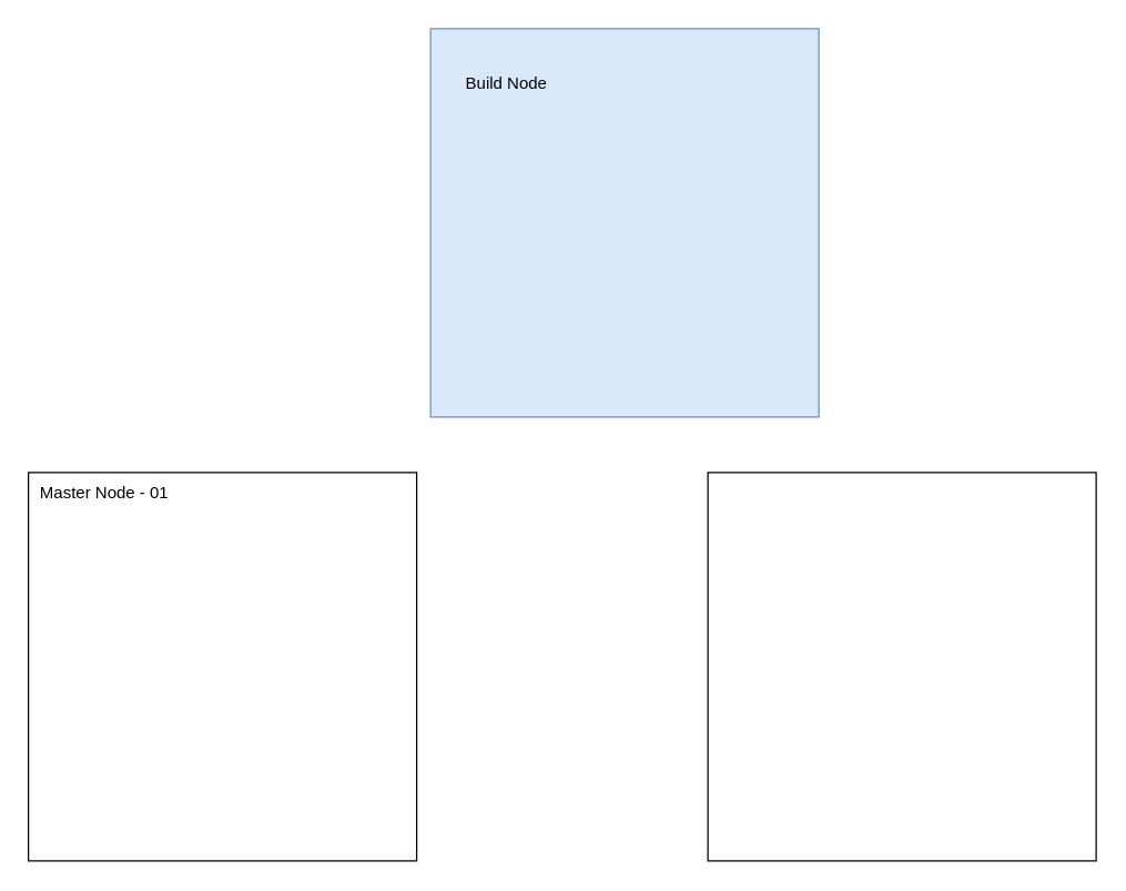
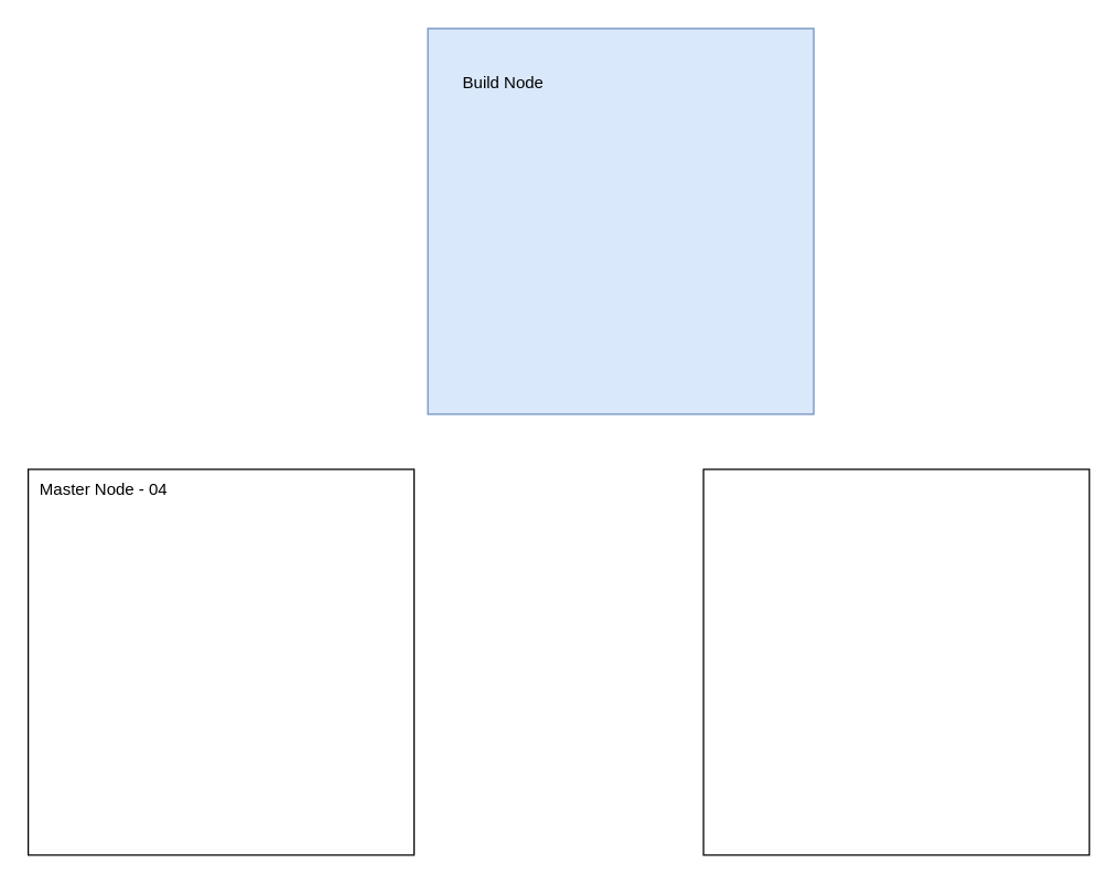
- <mxCell id="7" value="Master Node - 01" style="text;html=1;strokeColor=none;fillColor=none;align=center;verticalAlign=middle;whiteSpace=wrap;rounded=0;" vertex="1" parent="5"><mxGeometry width="110" height="30" as="geometry" /></mxCell>
+ <mxCell id="7" value="Master Node - 04" style="text;html=1;strokeColor=none;fillColor=none;align=center;verticalAlign=middle;whiteSpace=wrap;rounded=0;" vertex="1" parent="5"><mxGeometry width="110" height="30" as="geometry" /></mxCell>
